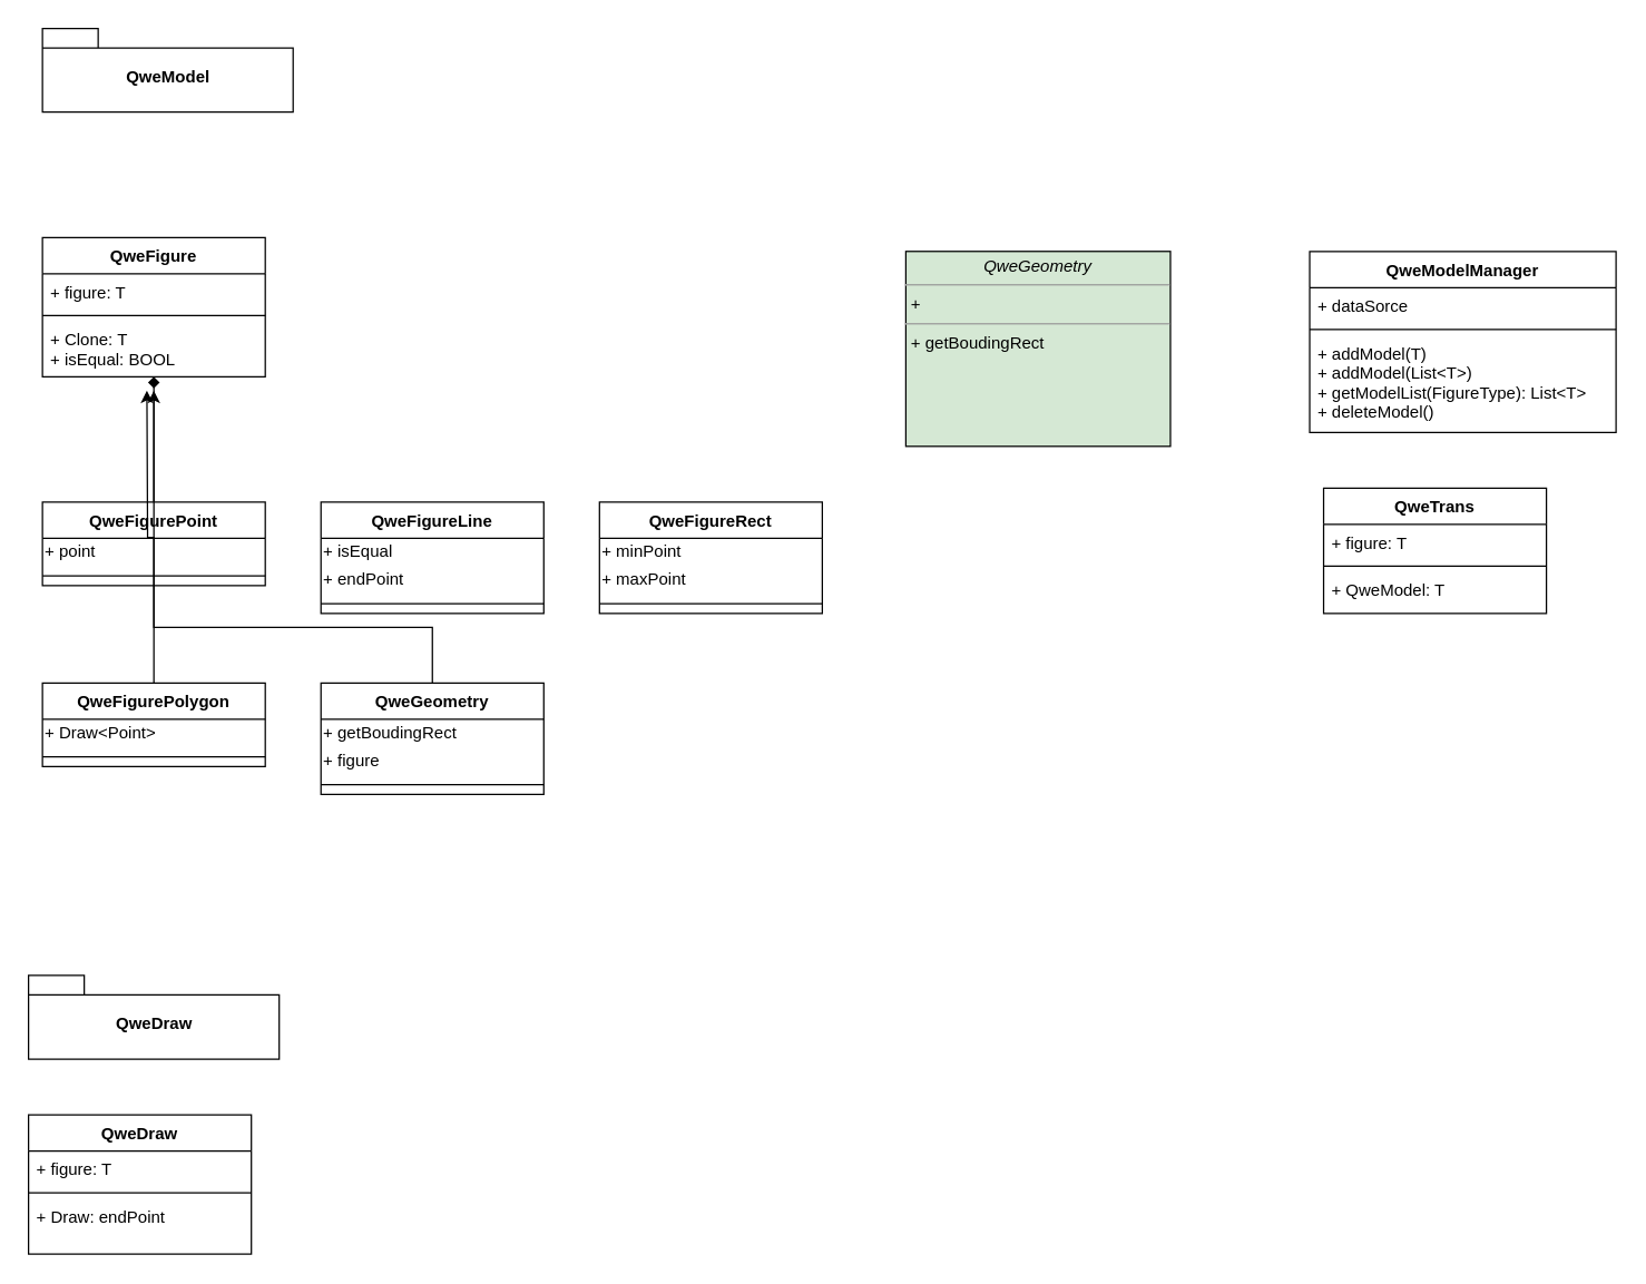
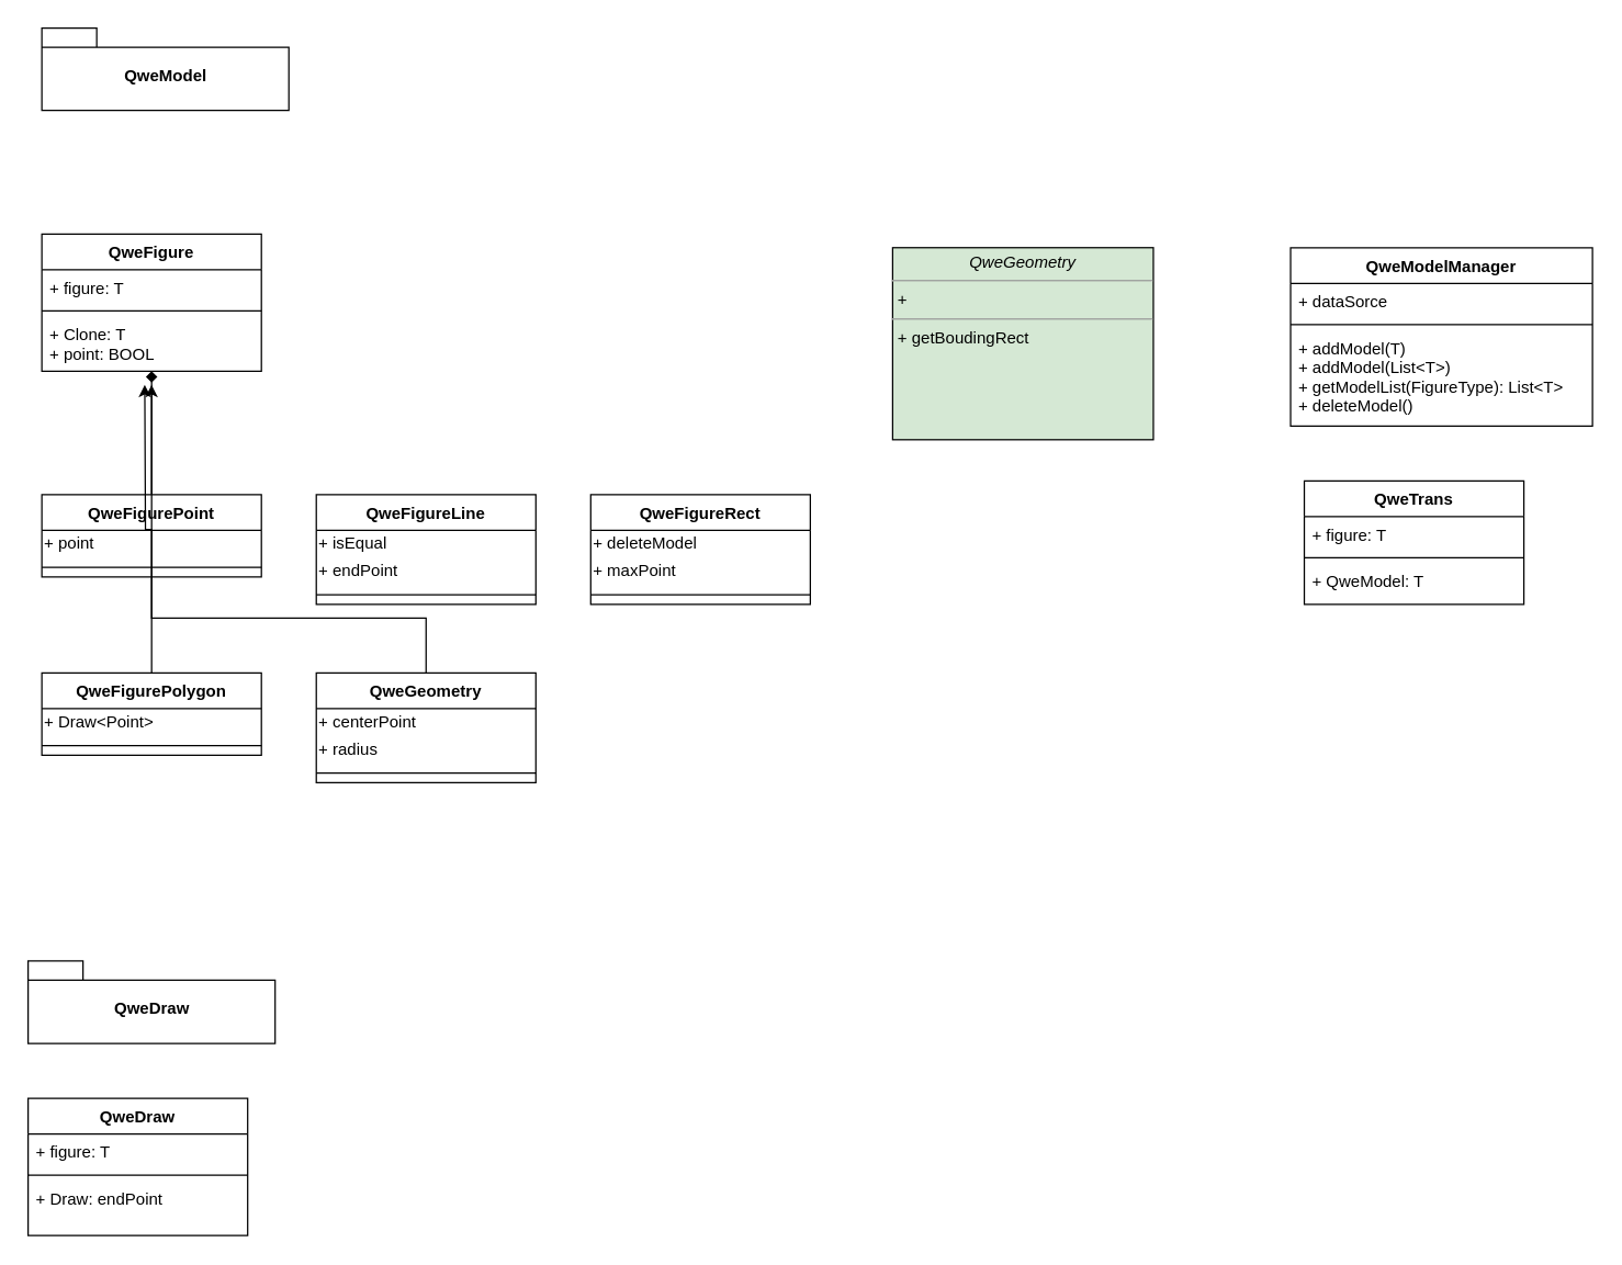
- <mxCell id="6" value="+ Clone: T&#10;+ isEqual: BOOL" style="text;strokeColor=none;fillColor=none;align=left;verticalAlign=top;spacingLeft=4;spacingRight=4;overflow=hidden;rotatable=0;points=[[0,0.5],[1,0.5]];portConstraint=eastwest;" vertex="1" parent="3"><mxGeometry y="60" width="160" height="40" as="geometry" /></mxCell>
+ <mxCell id="6" value="+ Clone: T&#10;+ point: BOOL" style="text;strokeColor=none;fillColor=none;align=left;verticalAlign=top;spacingLeft=4;spacingRight=4;overflow=hidden;rotatable=0;points=[[0,0.5],[1,0.5]];portConstraint=eastwest;" vertex="1" parent="3"><mxGeometry y="60" width="160" height="40" as="geometry" /></mxCell>
- <mxCell id="30" value="+ minPoint" style="text;html=1;align=left;verticalAlign=middle;resizable=0;points=[];;autosize=1;" vertex="1" parent="29"><mxGeometry y="26" width="160" height="20" as="geometry" /></mxCell>
+ <mxCell id="30" value="+ deleteModel" style="text;html=1;align=left;verticalAlign=middle;resizable=0;points=[];;autosize=1;" vertex="1" parent="29"><mxGeometry y="26" width="160" height="20" as="geometry" /></mxCell>
- <mxCell id="35" value="+ getBoudingRect" style="text;html=1;align=left;verticalAlign=middle;resizable=0;points=[];;autosize=1;" vertex="1" parent="34"><mxGeometry y="26" width="160" height="20" as="geometry" /></mxCell>
+ <mxCell id="35" value="+ centerPoint" style="text;html=1;align=left;verticalAlign=middle;resizable=0;points=[];;autosize=1;" vertex="1" parent="34"><mxGeometry y="26" width="160" height="20" as="geometry" /></mxCell>
- <mxCell id="36" value="+ figure" style="text;html=1;align=left;verticalAlign=middle;resizable=0;points=[];;autosize=1;" vertex="1" parent="34"><mxGeometry y="46" width="160" height="20" as="geometry" /></mxCell>
+ <mxCell id="36" value="+ radius" style="text;html=1;align=left;verticalAlign=middle;resizable=0;points=[];;autosize=1;" vertex="1" parent="34"><mxGeometry y="46" width="160" height="20" as="geometry" /></mxCell>
